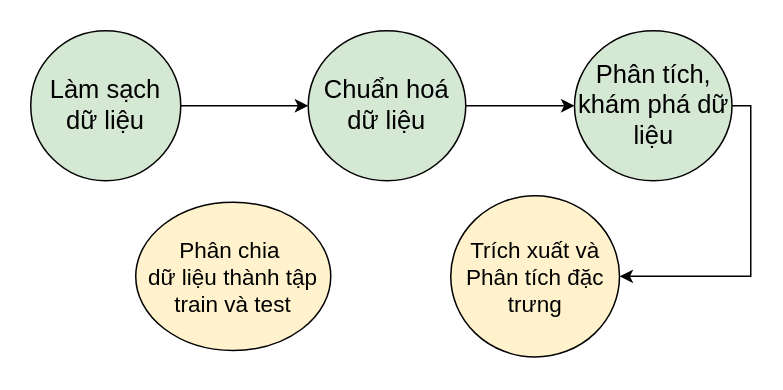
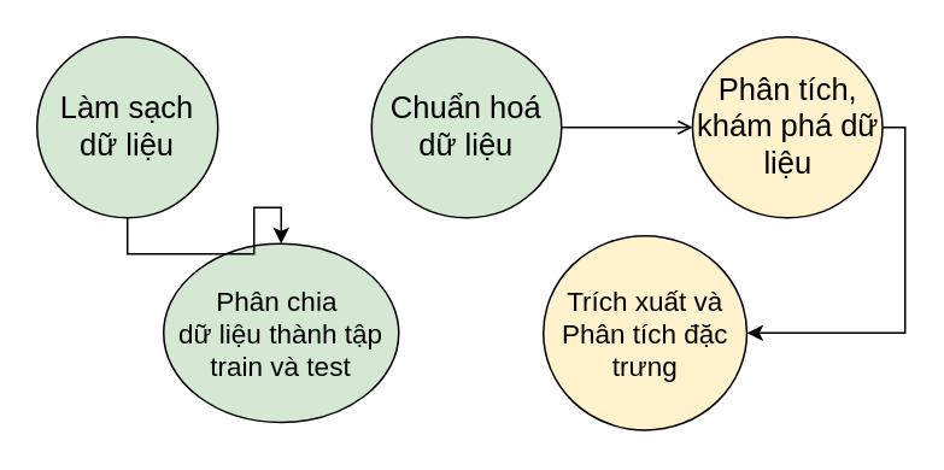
- <mxCell id="6" style="edgeStyle=orthogonalEdgeStyle;rounded=0;orthogonalLoop=1;jettySize=auto;html=1;" parent="1" source="2" target="4" edge="1"><mxGeometry relative="1" as="geometry" /></mxCell>
+ <mxCell id="6" style="edgeStyle=orthogonalEdgeStyle;rounded=0;orthogonalLoop=1;jettySize=auto;html=1;" parent="1" source="2" target="5" edge="1"><mxGeometry relative="1" as="geometry" /></mxCell>
- <mxCell id="3" value="" style="edgeStyle=orthogonalEdgeStyle;rounded=0;orthogonalLoop=1;jettySize=auto;html=1;entryX=0;entryY=0.5;entryDx=0;entryDy=0;" edge="1" parent="1" source="4" target="9"><mxGeometry relative="1" as="geometry"><mxPoint x="390" y="70" as="targetPoint" /></mxGeometry></mxCell>
+ <mxCell id="3" value="" style="edgeStyle=orthogonalEdgeStyle;rounded=0;orthogonalLoop=1;jettySize=auto;html=1;entryX=0;entryY=0.5;entryDx=0;entryDy=0;endArrow=open;" edge="1" parent="1" source="4" target="9"><mxGeometry relative="1" as="geometry"><mxPoint x="390" y="70" as="targetPoint" /></mxGeometry></mxCell>
- <mxCell id="9" value="&lt;font style=&quot;font-size: 17px;&quot;&gt;Phân tích, khám phá dữ liệu&lt;/font&gt;" style="ellipse;whiteSpace=wrap;html=1;strokeColor=#000000;fillColor=#d5e8d4;" vertex="1" parent="1"><mxGeometry x="382.5" y="20" width="105" height="100" as="geometry" /></mxCell>
+ <mxCell id="9" value="&lt;font style=&quot;font-size: 17px;&quot;&gt;Phân tích, khám phá dữ liệu&lt;/font&gt;" style="ellipse;whiteSpace=wrap;html=1;strokeColor=#000000;fillColor=#fff2cc;" vertex="1" parent="1"><mxGeometry x="382.5" y="20" width="105" height="100" as="geometry" /></mxCell>
- <mxCell id="5" value="&lt;font style=&quot;font-size: 15px;&quot;&gt;Phân chia&amp;nbsp;&lt;/font&gt;&lt;div&gt;&lt;font style=&quot;font-size: 15px;&quot;&gt;dữ liệu thành tập train và test&lt;/font&gt;&lt;/div&gt;" style="ellipse;whiteSpace=wrap;html=1;strokeColor=#000000;fillColor=#fff2cc;" parent="1" vertex="1"><mxGeometry x="90" y="134.37" width="130" height="98.75" as="geometry" /></mxCell>
+ <mxCell id="5" value="&lt;font style=&quot;font-size: 15px;&quot;&gt;Phân chia&amp;nbsp;&lt;/font&gt;&lt;div&gt;&lt;font style=&quot;font-size: 15px;&quot;&gt;dữ liệu thành tập train và test&lt;/font&gt;&lt;/div&gt;" style="ellipse;whiteSpace=wrap;html=1;strokeColor=#000000;fillColor=#d5e8d4;" parent="1" vertex="1"><mxGeometry x="90" y="134.37" width="130" height="98.75" as="geometry" /></mxCell>
